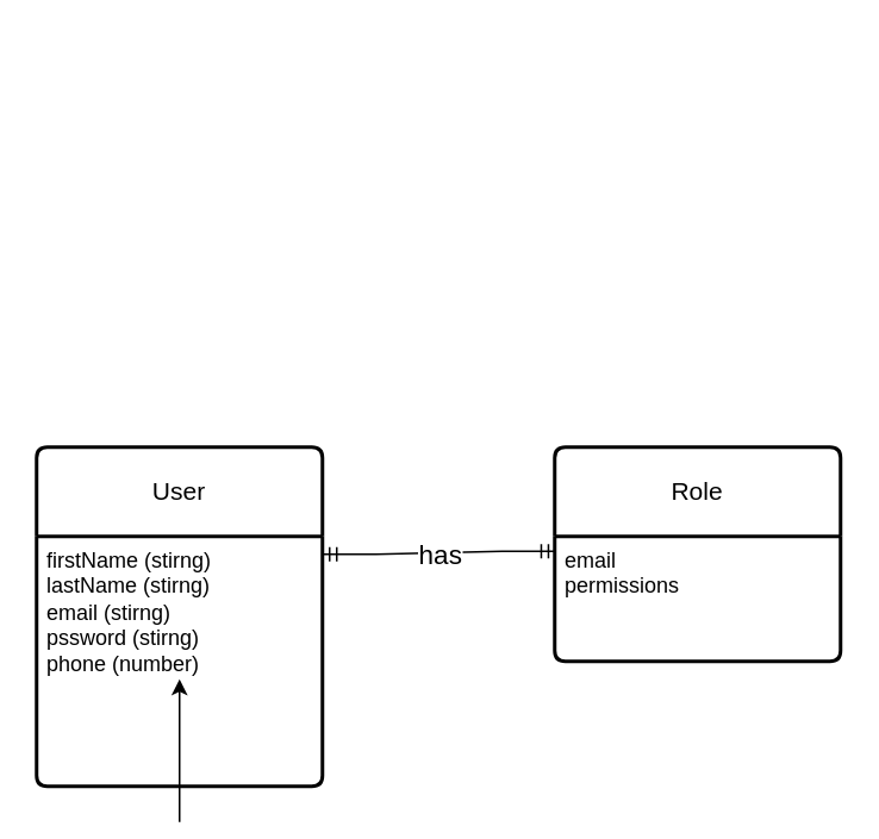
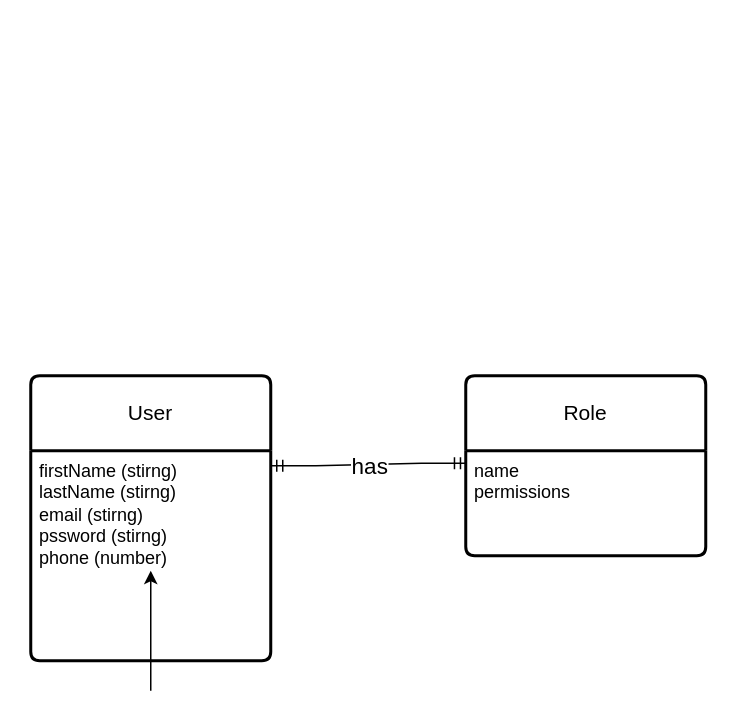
- <mxCell id="5" value="email&lt;br&gt;permissions" style="align=left;strokeColor=none;fillColor=none;spacingLeft=4;fontSize=12;verticalAlign=top;resizable=0;rotatable=0;part=1;html=1;" vertex="1" parent="4"><mxGeometry y="50" width="160" height="70" as="geometry" /></mxCell>
+ <mxCell id="5" value="name&lt;br&gt;permissions" style="align=left;strokeColor=none;fillColor=none;spacingLeft=4;fontSize=12;verticalAlign=top;resizable=0;rotatable=0;part=1;html=1;" vertex="1" parent="4"><mxGeometry y="50" width="160" height="70" as="geometry" /></mxCell>
